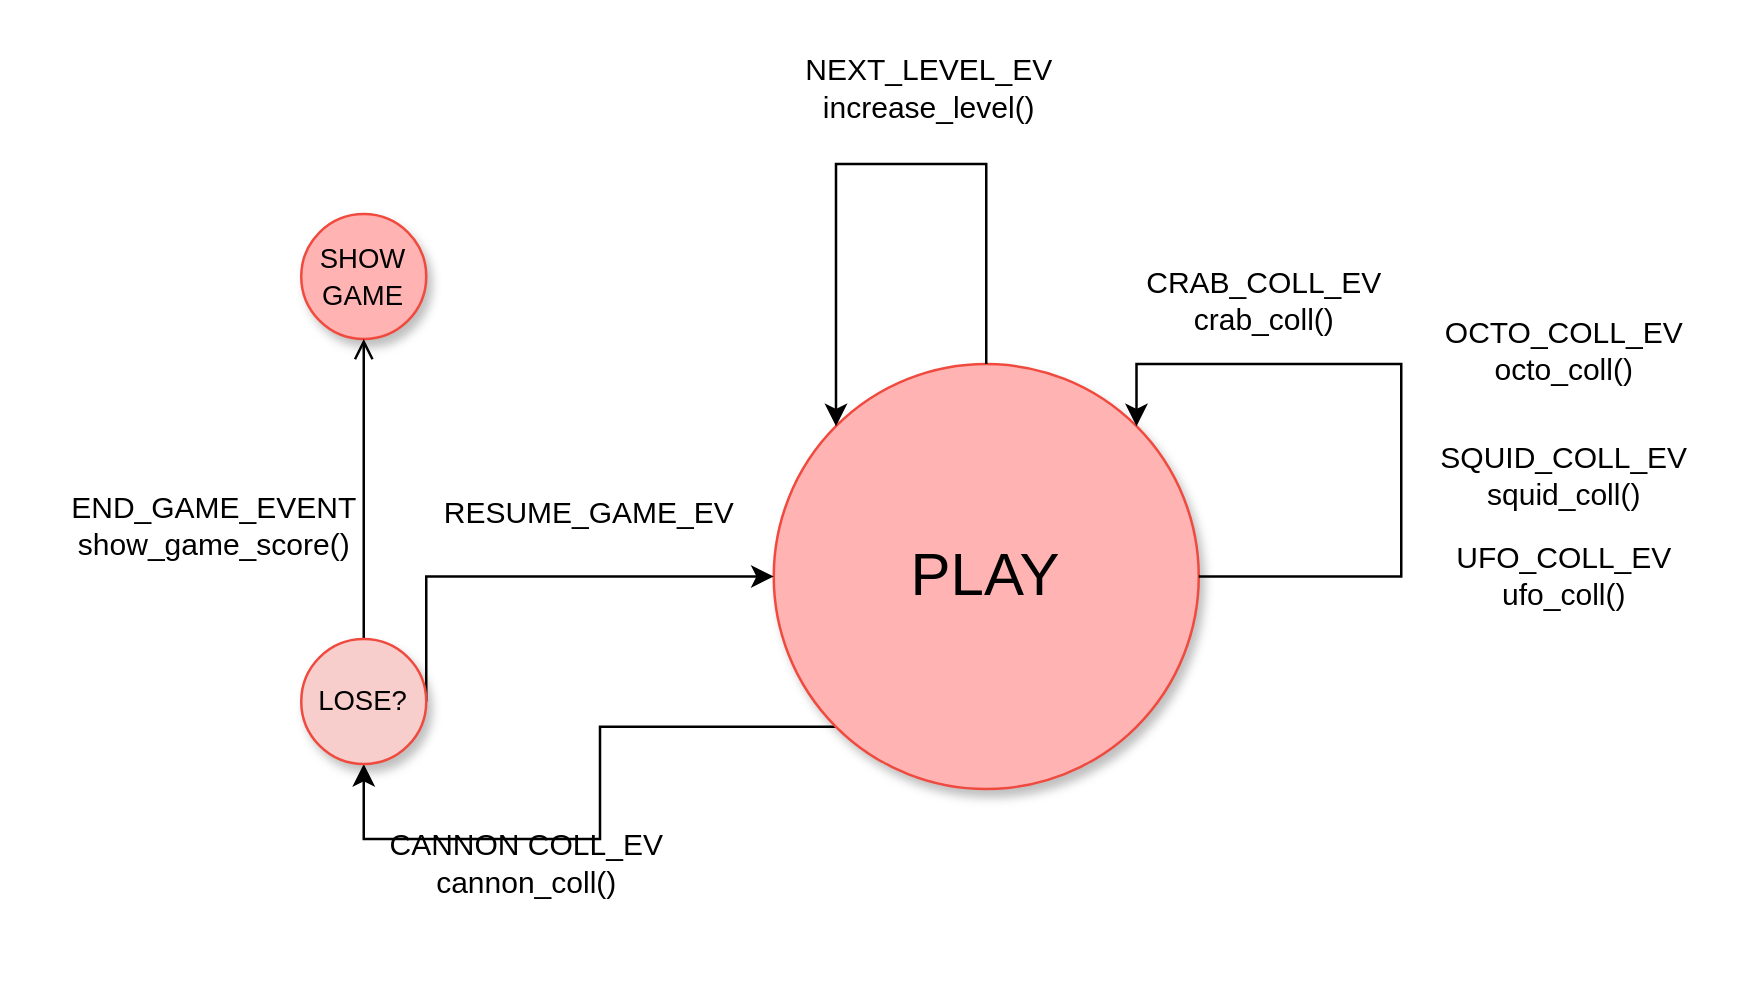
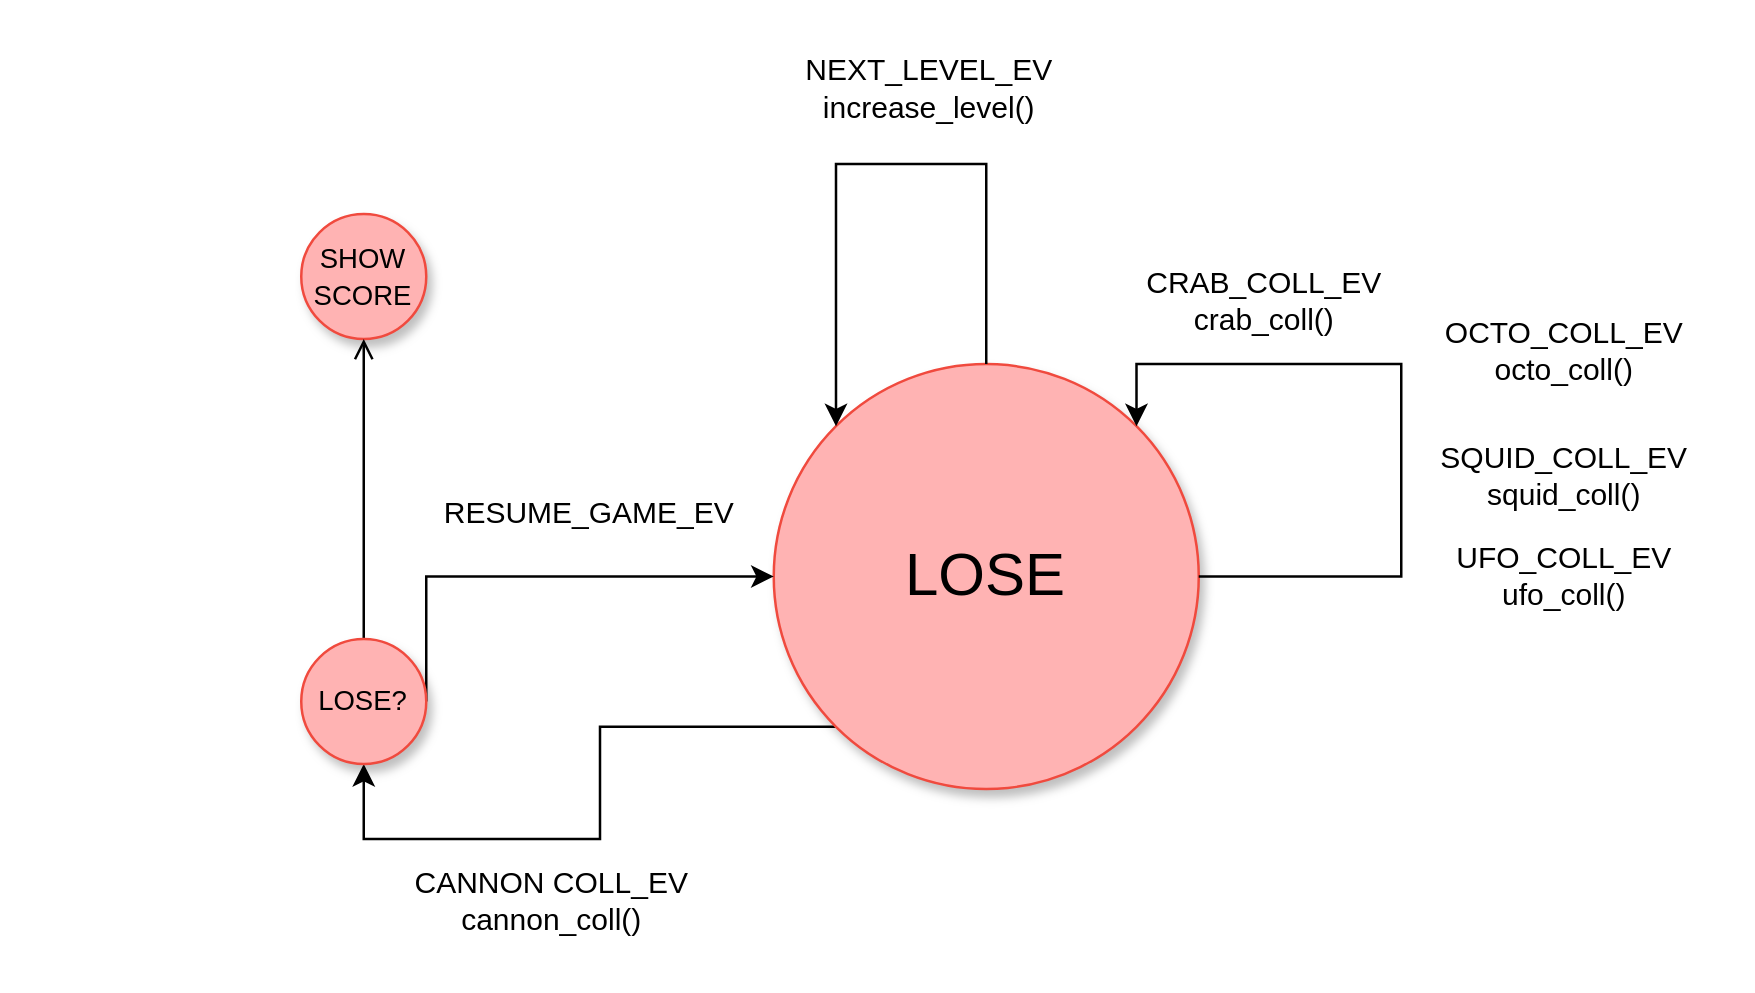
- <mxCell id="12" value="&lt;font style=&quot;font-size: 11px&quot;&gt;SHOW GAME&lt;/font&gt;" style="ellipse;whiteSpace=wrap;html=1;aspect=fixed;shadow=1;fillColor=#FFB3B3;strokeColor=#F04A3E;" parent="1" vertex="1"><mxGeometry x="120" y="85" width="50" height="50" as="geometry" /></mxCell>
+ <mxCell id="12" value="&lt;font style=&quot;font-size: 11px&quot;&gt;SHOW SCORE&lt;/font&gt;" style="ellipse;whiteSpace=wrap;html=1;aspect=fixed;shadow=1;fillColor=#FFB3B3;strokeColor=#F04A3E;" parent="1" vertex="1"><mxGeometry x="120" y="85" width="50" height="50" as="geometry" /></mxCell>
- <mxCell id="16" value="END_GAME_EVENT&lt;br&gt;show_game_score()" style="text;html=1;align=center;verticalAlign=middle;resizable=0;points=[];autosize=1;" parent="1" vertex="1"><mxGeometry x="20" y="195" width="130" height="30" as="geometry" /></mxCell>
- <mxCell id="3" value="&lt;font style=&quot;font-size: 24px&quot;&gt;PLAY&lt;/font&gt;" style="ellipse;whiteSpace=wrap;html=1;aspect=fixed;shadow=1;fillColor=#FFB3B3;strokeColor=#F04A3E;" parent="1" vertex="1"><mxGeometry x="309" y="145" width="170" height="170" as="geometry" /></mxCell>
+ <mxCell id="3" value="&lt;font style=&quot;font-size: 24px&quot;&gt;LOSE&lt;/font&gt;" style="ellipse;whiteSpace=wrap;html=1;aspect=fixed;shadow=1;fillColor=#FFB3B3;strokeColor=#F04A3E;" parent="1" vertex="1"><mxGeometry x="309" y="145" width="170" height="170" as="geometry" /></mxCell>
- <mxCell id="15" value="&lt;font style=&quot;font-size: 11px&quot;&gt;LOSE?&lt;/font&gt;" style="ellipse;whiteSpace=wrap;html=1;aspect=fixed;shadow=1;fillColor=#f8cecc;strokeColor=#F04A3E;" parent="1" vertex="1"><mxGeometry x="120" y="255" width="50" height="50" as="geometry" /></mxCell>
+ <mxCell id="15" value="&lt;font style=&quot;font-size: 11px&quot;&gt;LOSE?&lt;/font&gt;" style="ellipse;whiteSpace=wrap;html=1;aspect=fixed;shadow=1;fillColor=#FFB3B3;strokeColor=#F04A3E;" parent="1" vertex="1"><mxGeometry x="120" y="255" width="50" height="50" as="geometry" /></mxCell>
- <mxCell id="11" value="CANNON COLL_EV&lt;br&gt;cannon_coll()" style="text;html=1;align=center;verticalAlign=middle;resizable=0;points=[];autosize=1;" parent="1" vertex="1"><mxGeometry x="150" y="330" width="120" height="30" as="geometry" /></mxCell>
+ <mxCell id="11" value="CANNON COLL_EV&lt;br&gt;cannon_coll()" style="text;html=1;align=center;verticalAlign=middle;resizable=0;points=[];autosize=1;" parent="1" vertex="1"><mxGeometry x="160" y="345" width="120" height="30" as="geometry" /></mxCell>
